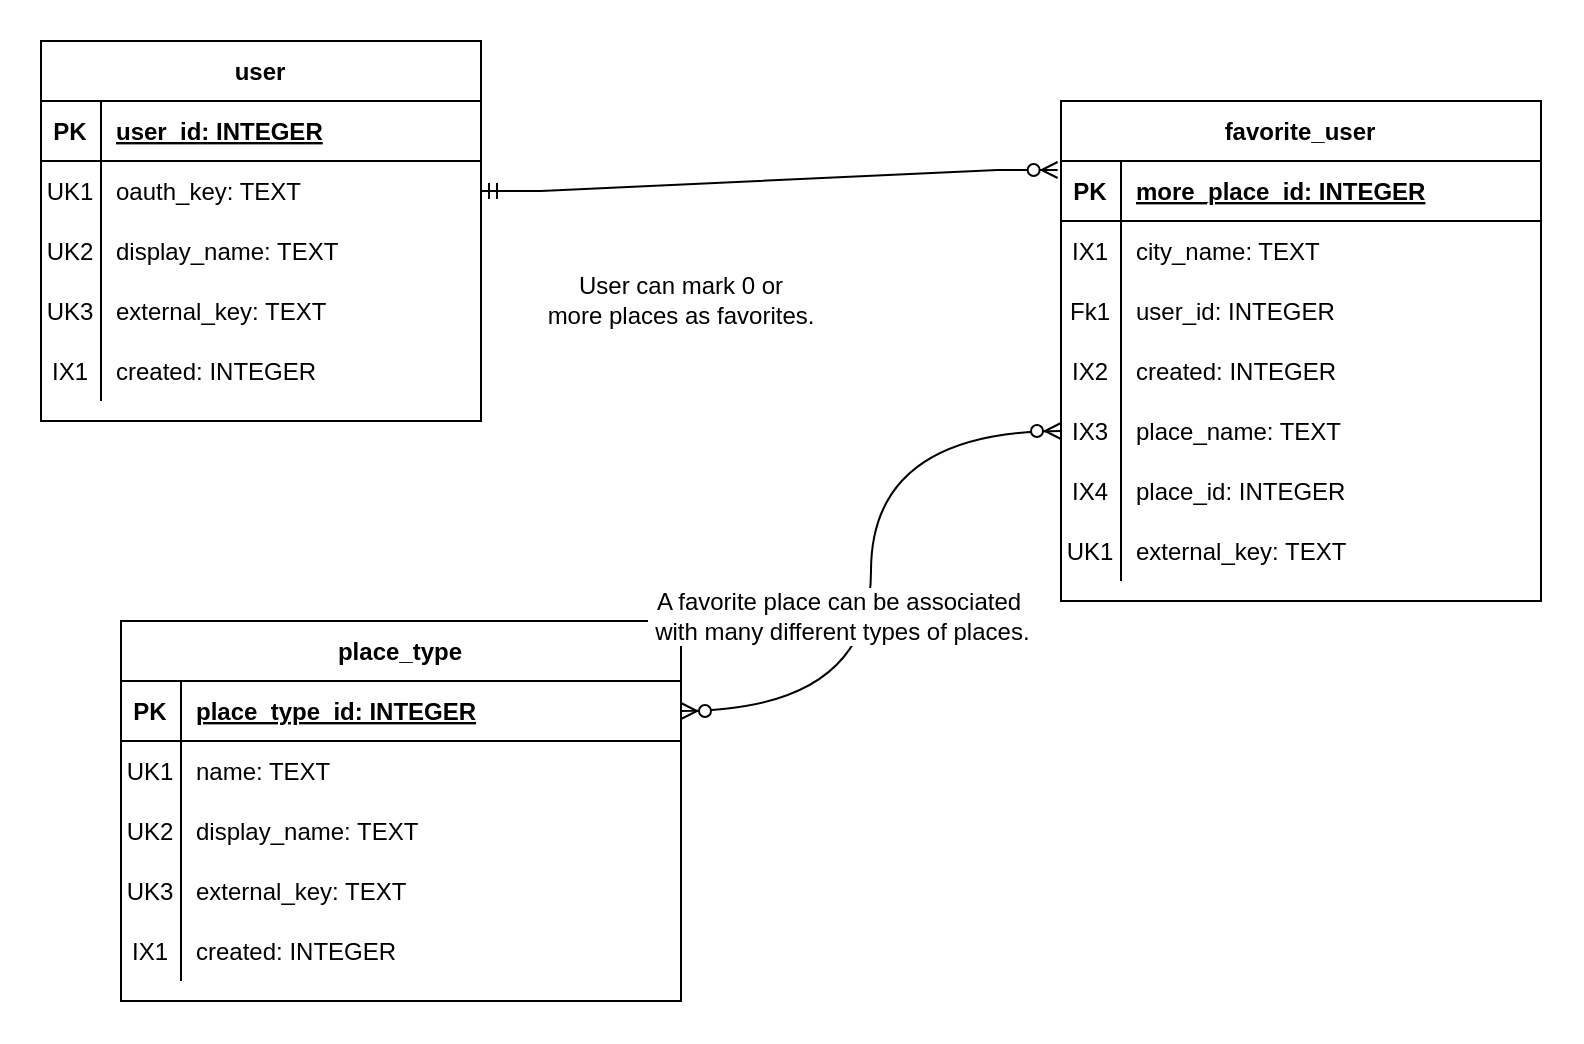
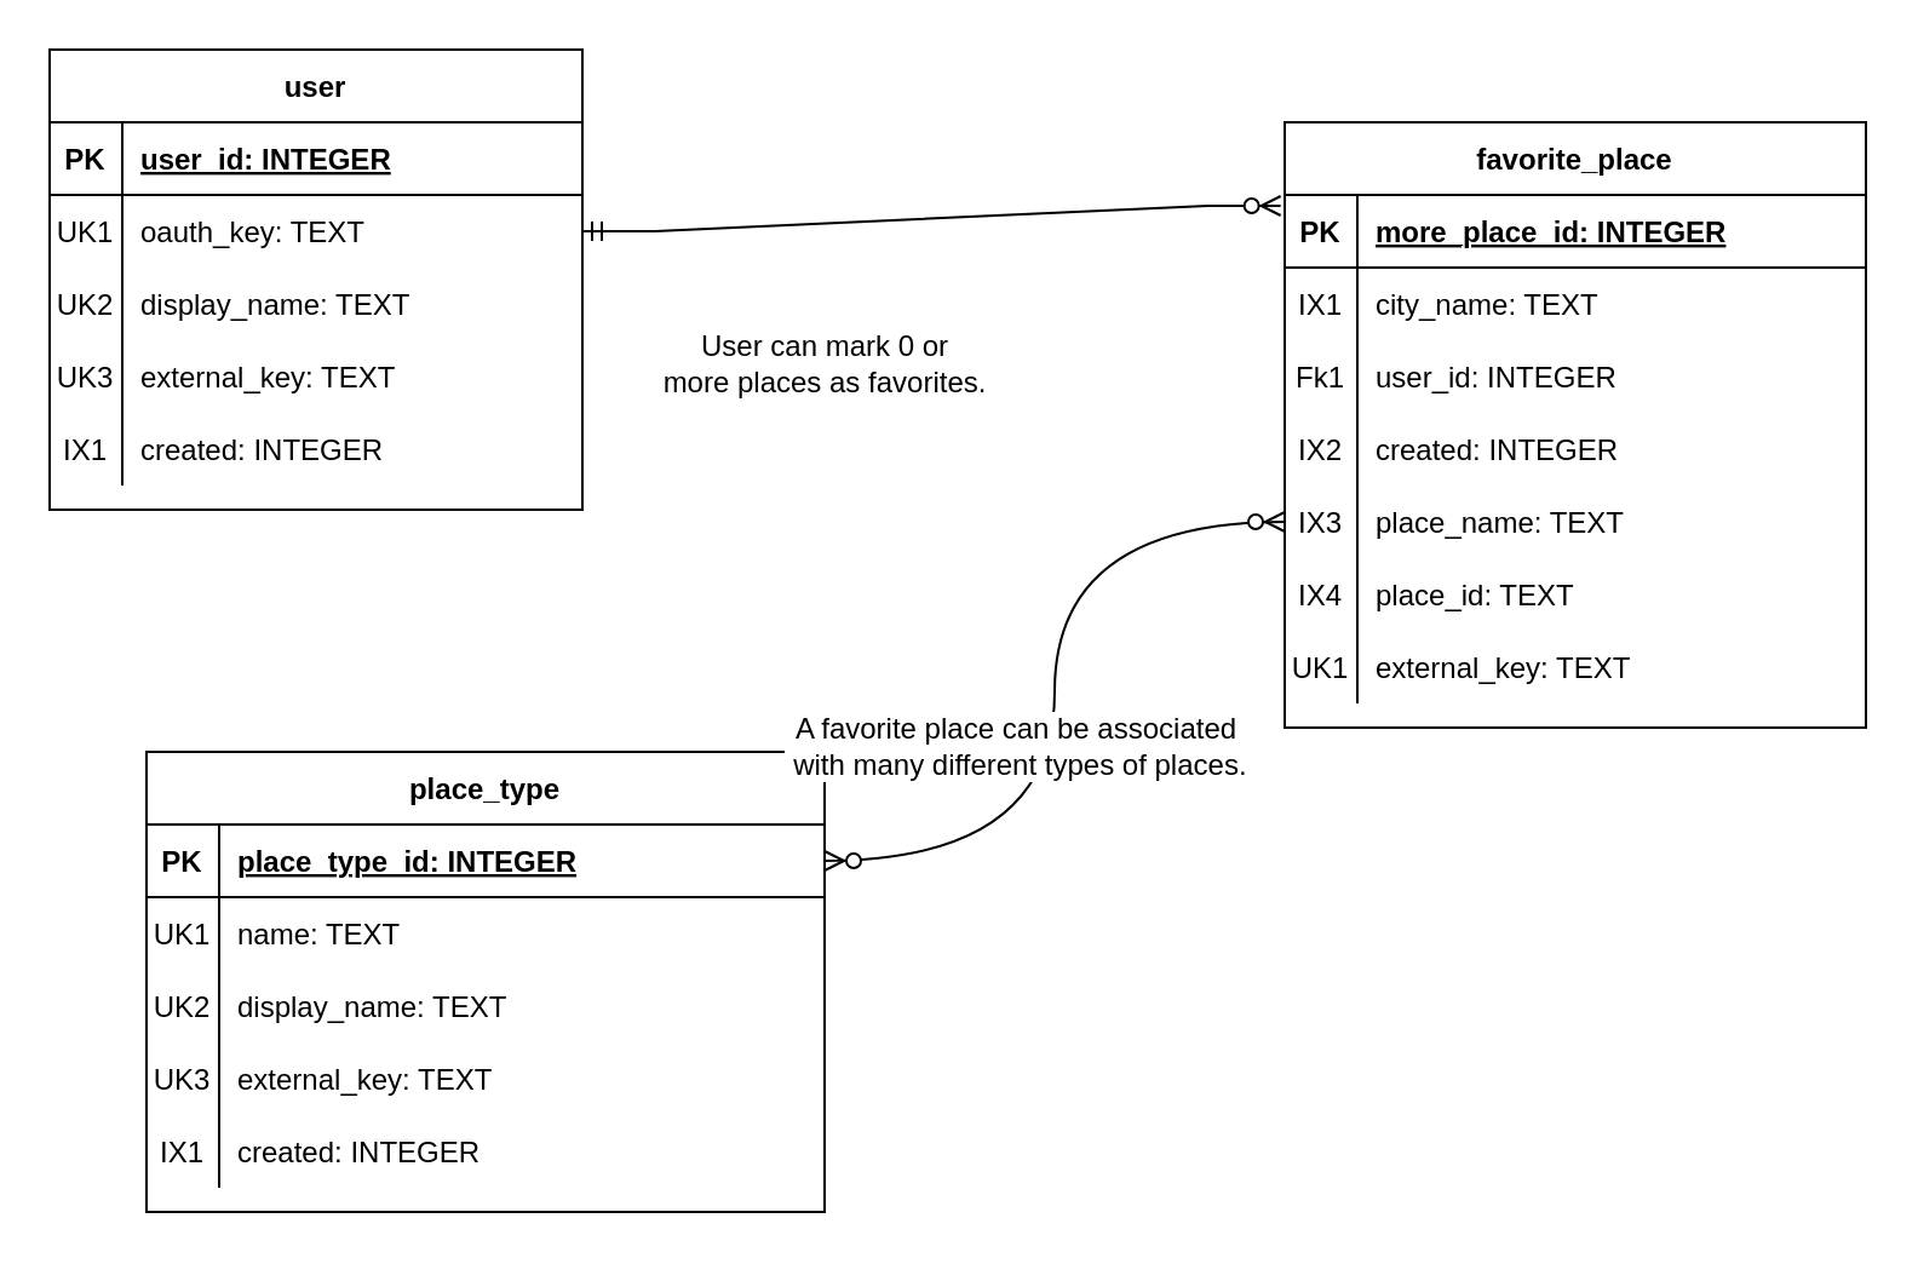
- <mxCell id="18" value="favorite_user" style="shape=table;startSize=30;container=1;collapsible=1;childLayout=tableLayout;fixedRows=1;rowLines=0;fontStyle=1;align=center;resizeLast=1;" parent="1" vertex="1"><mxGeometry x="530" y="50" width="240" height="250" as="geometry" /></mxCell>
+ <mxCell id="18" value="favorite_place" style="shape=table;startSize=30;container=1;collapsible=1;childLayout=tableLayout;fixedRows=1;rowLines=0;fontStyle=1;align=center;resizeLast=1;" parent="1" vertex="1"><mxGeometry x="530" y="50" width="240" height="250" as="geometry" /></mxCell>
- <mxCell id="36" value="place_id: INTEGER" style="shape=partialRectangle;connectable=0;fillColor=none;top=0;left=0;bottom=0;right=0;align=left;spacingLeft=6;overflow=hidden;" parent="34" vertex="1"><mxGeometry x="30" width="210" height="30" as="geometry"><mxRectangle width="210" height="30" as="alternateBounds" /></mxGeometry></mxCell>
+ <mxCell id="36" value="place_id: TEXT" style="shape=partialRectangle;connectable=0;fillColor=none;top=0;left=0;bottom=0;right=0;align=left;spacingLeft=6;overflow=hidden;" parent="34" vertex="1"><mxGeometry x="30" width="210" height="30" as="geometry"><mxRectangle width="210" height="30" as="alternateBounds" /></mxGeometry></mxCell>
